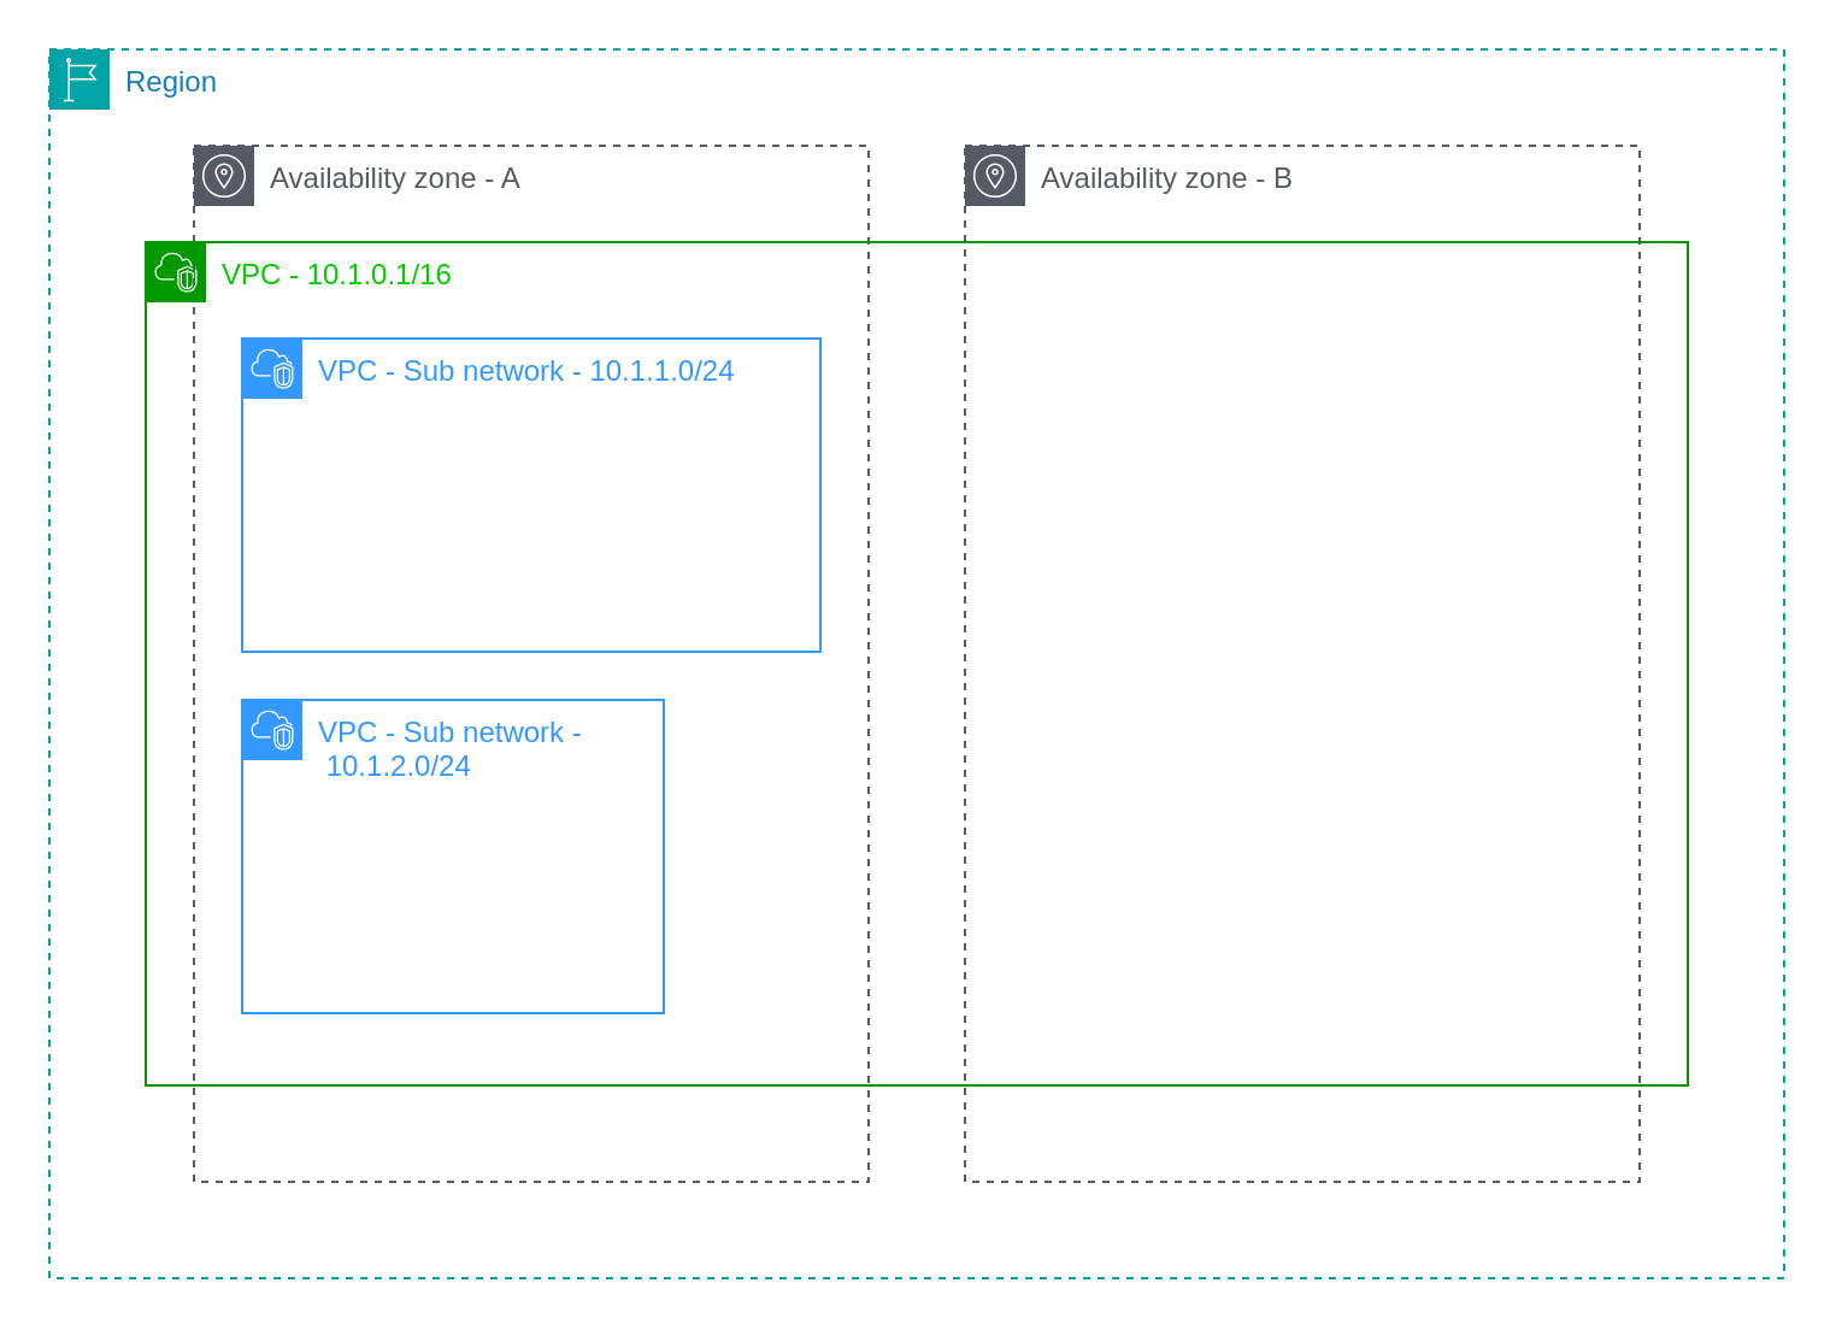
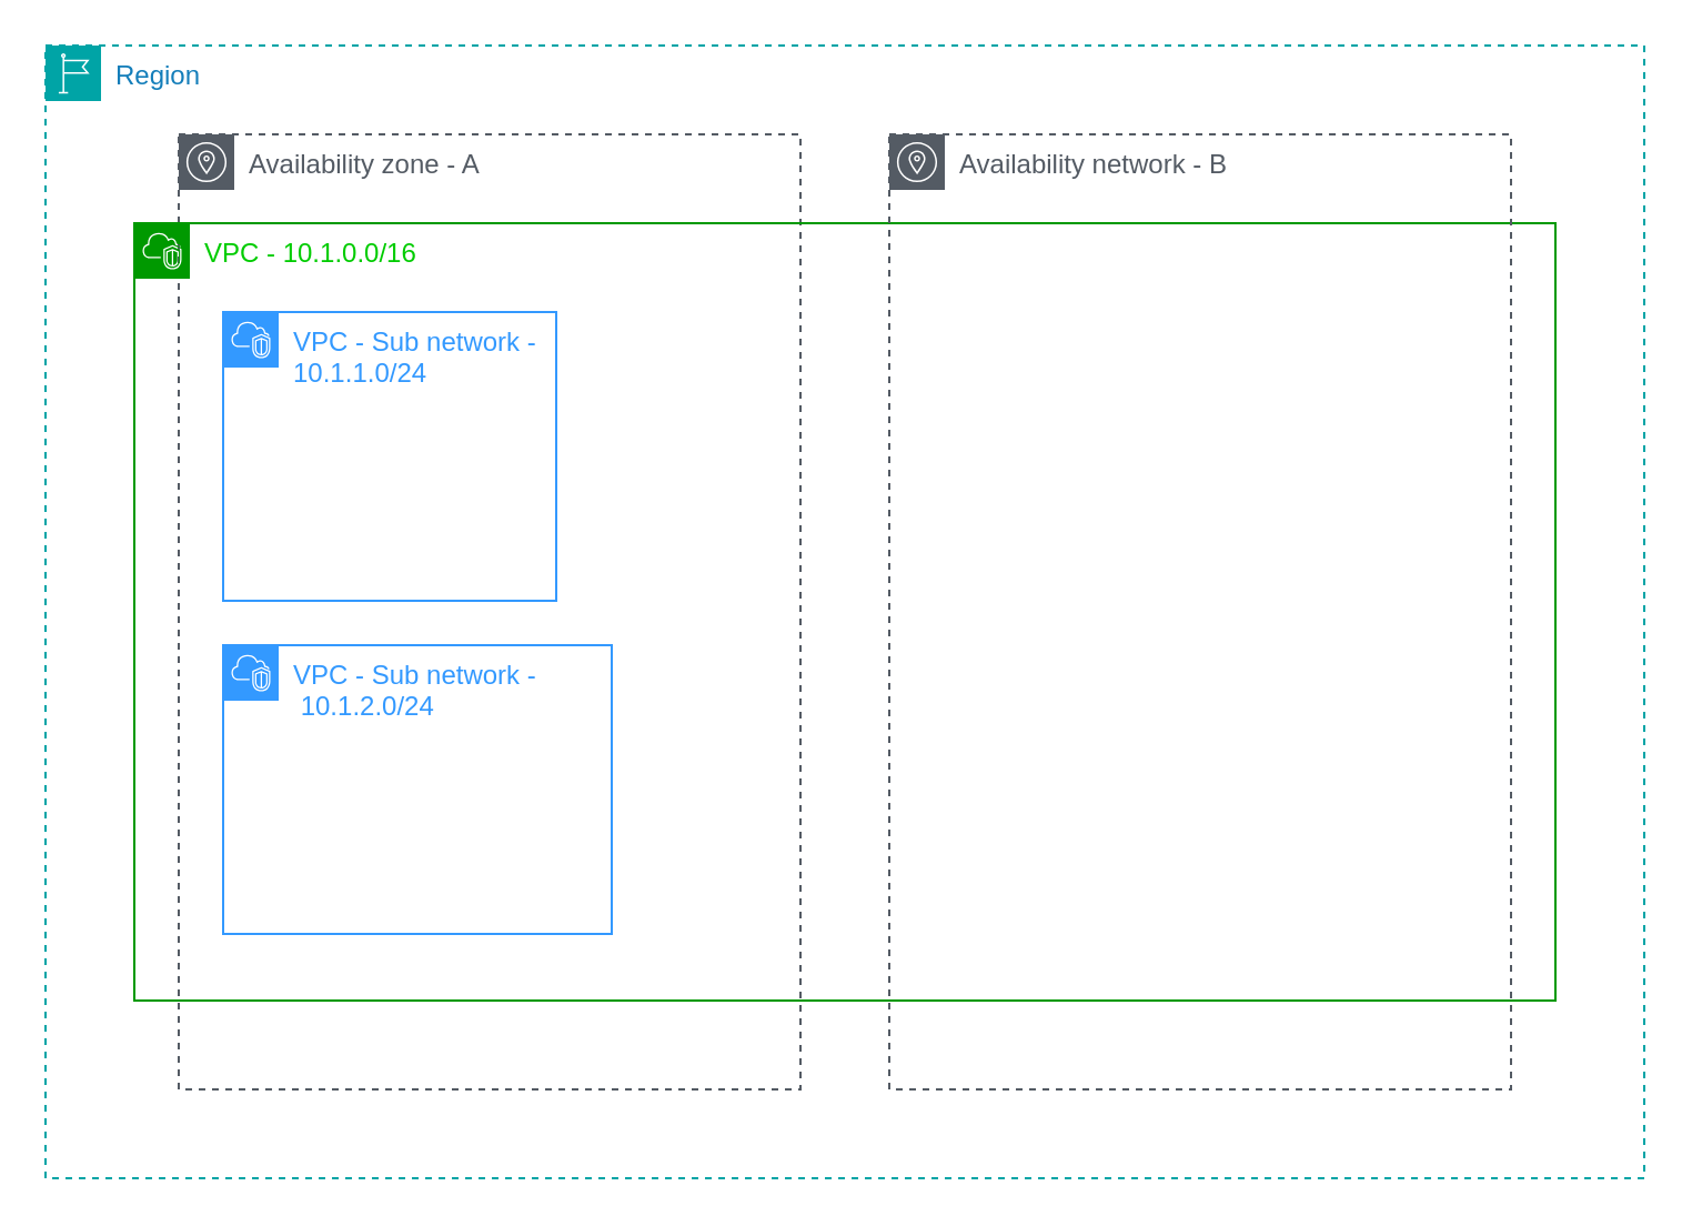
- <mxCell id="5" value="Availability zone - B" style="sketch=0;outlineConnect=0;gradientColor=none;html=1;whiteSpace=wrap;fontSize=12;fontStyle=0;shape=mxgraph.aws4.group;grIcon=mxgraph.aws4.group_availability_zone;strokeColor=#545B64;fillColor=none;verticalAlign=top;align=left;spacingLeft=30;fontColor=#545B64;dashed=1;" vertex="1" parent="1"><mxGeometry x="400" y="60" width="280" height="430" as="geometry" /></mxCell>
+ <mxCell id="5" value="Availability network - B" style="sketch=0;outlineConnect=0;gradientColor=none;html=1;whiteSpace=wrap;fontSize=12;fontStyle=0;shape=mxgraph.aws4.group;grIcon=mxgraph.aws4.group_availability_zone;strokeColor=#545B64;fillColor=none;verticalAlign=top;align=left;spacingLeft=30;fontColor=#545B64;dashed=1;" vertex="1" parent="1"><mxGeometry x="400" y="60" width="280" height="430" as="geometry" /></mxCell>
- <mxCell id="4" value="&lt;font color=&quot;#00cc00&quot;&gt;VPC - 10.1.0.1/16&lt;/font&gt;" style="points=[[0,0],[0.25,0],[0.5,0],[0.75,0],[1,0],[1,0.25],[1,0.5],[1,0.75],[1,1],[0.75,1],[0.5,1],[0.25,1],[0,1],[0,0.75],[0,0.5],[0,0.25]];outlineConnect=0;gradientColor=none;html=1;whiteSpace=wrap;fontSize=12;fontStyle=0;container=0;pointerEvents=0;collapsible=0;recursiveResize=0;shape=mxgraph.aws4.group;grIcon=mxgraph.aws4.group_vpc2;strokeColor=#009900;fillColor=none;verticalAlign=top;align=left;spacingLeft=30;fontColor=#AAB7B8;dashed=0;" vertex="1" parent="1"><mxGeometry x="60" y="100" width="640" height="350" as="geometry" /></mxCell>
+ <mxCell id="4" value="&lt;font color=&quot;#00cc00&quot;&gt;VPC - 10.1.0.0/16&lt;/font&gt;" style="points=[[0,0],[0.25,0],[0.5,0],[0.75,0],[1,0],[1,0.25],[1,0.5],[1,0.75],[1,1],[0.75,1],[0.5,1],[0.25,1],[0,1],[0,0.75],[0,0.5],[0,0.25]];outlineConnect=0;gradientColor=none;html=1;whiteSpace=wrap;fontSize=12;fontStyle=0;container=0;pointerEvents=0;collapsible=0;recursiveResize=0;shape=mxgraph.aws4.group;grIcon=mxgraph.aws4.group_vpc2;strokeColor=#009900;fillColor=none;verticalAlign=top;align=left;spacingLeft=30;fontColor=#AAB7B8;dashed=0;" vertex="1" parent="1"><mxGeometry x="60" y="100" width="640" height="350" as="geometry" /></mxCell>
- <mxCell id="6" value="&lt;font&gt;VPC -&amp;nbsp;Sub network - 10.1.1.0/24&lt;/font&gt;" style="points=[[0,0],[0.25,0],[0.5,0],[0.75,0],[1,0],[1,0.25],[1,0.5],[1,0.75],[1,1],[0.75,1],[0.5,1],[0.25,1],[0,1],[0,0.75],[0,0.5],[0,0.25]];outlineConnect=0;gradientColor=none;html=1;whiteSpace=wrap;fontSize=12;fontStyle=0;container=0;pointerEvents=0;collapsible=0;recursiveResize=0;shape=mxgraph.aws4.group;grIcon=mxgraph.aws4.group_vpc2;strokeColor=#3399FF;fillColor=none;verticalAlign=top;align=left;spacingLeft=30;fontColor=#3399FF;dashed=0;" vertex="1" parent="1"><mxGeometry x="100" y="140" width="240" height="130" as="geometry" /></mxCell>
+ <mxCell id="6" value="&lt;font&gt;VPC -&amp;nbsp;Sub network - 10.1.1.0/24&lt;/font&gt;" style="points=[[0,0],[0.25,0],[0.5,0],[0.75,0],[1,0],[1,0.25],[1,0.5],[1,0.75],[1,1],[0.75,1],[0.5,1],[0.25,1],[0,1],[0,0.75],[0,0.5],[0,0.25]];outlineConnect=0;gradientColor=none;html=1;whiteSpace=wrap;fontSize=12;fontStyle=0;container=0;pointerEvents=0;collapsible=0;recursiveResize=0;shape=mxgraph.aws4.group;grIcon=mxgraph.aws4.group_vpc2;strokeColor=#3399FF;fillColor=none;verticalAlign=top;align=left;spacingLeft=30;fontColor=#3399FF;dashed=0;" vertex="1" parent="1"><mxGeometry x="100" y="140" width="150" height="130" as="geometry" /></mxCell>
